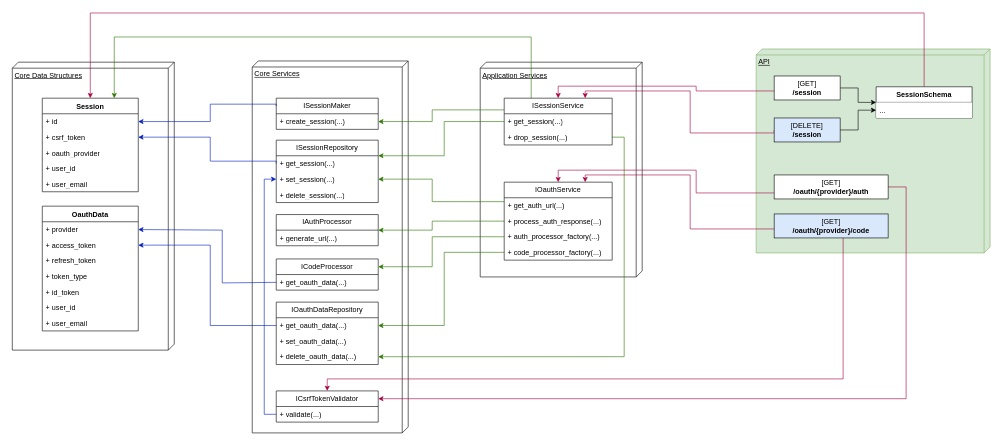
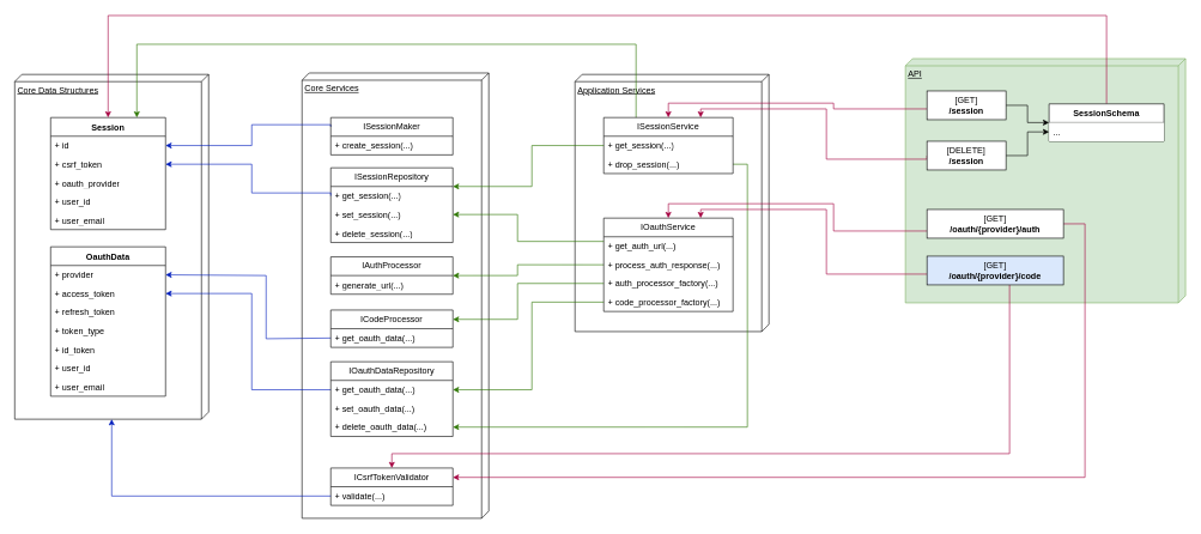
- <mxCell id="54" style="edgeStyle=orthogonalEdgeStyle;rounded=0;orthogonalLoop=1;jettySize=auto;html=1;entryX=1;entryY=0.5;entryDx=0;entryDy=0;exitX=0;exitY=0.25;exitDx=0;exitDy=0;fillColor=#60a917;strokeColor=#2D7600;" edge="1" parent="1" source="48" target="38"><mxGeometry relative="1" as="geometry"><Array as="points"><mxPoint x="720" y="182.92" /><mxPoint x="720" y="201.92" /></Array></mxGeometry></mxCell>
- <mxCell id="61" value="[DELETE]&lt;br&gt;&lt;b&gt;/session&lt;/b&gt;" style="html=1;whiteSpace=wrap;fillColor=#dae8fc;" vertex="1" parent="1"><mxGeometry x="1290" y="195.92" width="110" height="40" as="geometry" /></mxCell>
+ <mxCell id="61" value="[DELETE]&lt;br&gt;&lt;b&gt;/session&lt;/b&gt;" style="html=1;whiteSpace=wrap;" vertex="1" parent="1"><mxGeometry x="1290" y="195.92" width="110" height="40" as="geometry" /></mxCell>
- <mxCell id="71" style="edgeStyle=orthogonalEdgeStyle;rounded=0;orthogonalLoop=1;jettySize=auto;html=1;entryX=0;entryY=0.5;entryDx=0;entryDy=0;fillColor=#0050ef;strokeColor=#001DBC;" edge="1" parent="1" source="26" target="29"><mxGeometry relative="1" as="geometry" /></mxCell>
+ <mxCell id="71" style="edgeStyle=orthogonalEdgeStyle;rounded=0;orthogonalLoop=1;jettySize=auto;html=1;fillColor=#0050ef;strokeColor=#001DBC;" edge="1" parent="1" source="26" target="5"><mxGeometry relative="1" as="geometry" /></mxCell>
